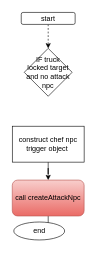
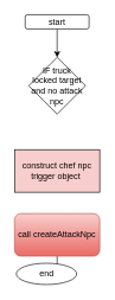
- <mxCell id="2" value="" style="edgeStyle=orthogonalEdgeStyle;rounded=0;orthogonalLoop=1;jettySize=auto;html=1;dashed=1;" edge="1" parent="1" source="3" target="4"><mxGeometry relative="1" as="geometry" /></mxCell>
+ <mxCell id="2" value="" style="edgeStyle=orthogonalEdgeStyle;rounded=0;orthogonalLoop=1;jettySize=auto;html=1;" edge="1" parent="1" source="3" target="4"><mxGeometry relative="1" as="geometry" /></mxCell>
- <mxCell id="6" value="construct chef npc trigger object&amp;nbsp;" style="whiteSpace=wrap;html=1;" vertex="1" parent="1"><mxGeometry x="20" y="210" width="120" height="60" as="geometry" /></mxCell>
+ <mxCell id="6" value="construct chef npc trigger object&amp;nbsp;" style="whiteSpace=wrap;html=1;fillColor=#f8cecc;" vertex="1" parent="1"><mxGeometry x="20" y="210" width="120" height="60" as="geometry" /></mxCell>
- <mxCell id="5" value="" style="edgeStyle=orthogonalEdgeStyle;rounded=0;orthogonalLoop=1;jettySize=auto;html=1;" edge="1" parent="1" source="6" target="8"><mxGeometry relative="1" as="geometry" /></mxCell>
